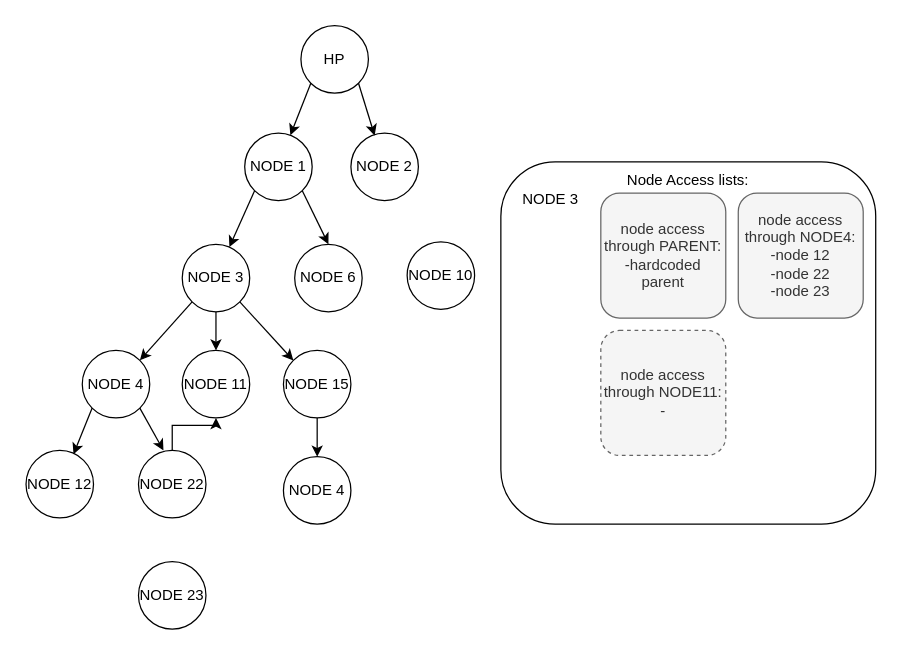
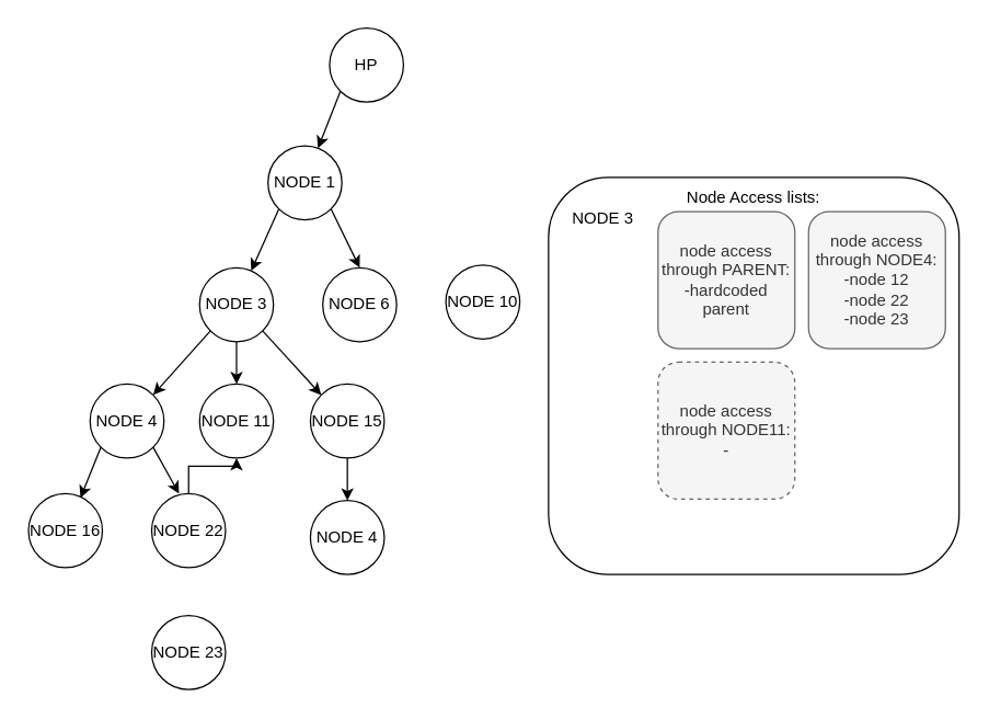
- <mxCell id="23" value="" style="endArrow=classic;html=1;rounded=0;exitX=1;exitY=1;exitDx=0;exitDy=0;entryX=0.352;entryY=0.037;entryDx=0;entryDy=0;entryPerimeter=0;" edge="1" parent="1" source="13" target="9"><mxGeometry width="50" height="50" relative="1" as="geometry"><mxPoint x="263" y="77" as="sourcePoint" /><mxPoint x="241" y="115" as="targetPoint" /></mxGeometry></mxCell>
- <mxCell id="9" value="NODE 2" style="ellipse;whiteSpace=wrap;html=1;aspect=fixed;" vertex="1" parent="1"><mxGeometry x="280" y="106" width="54" height="54" as="geometry" /></mxCell>
- <mxCell id="18" value="NODE 12" style="ellipse;whiteSpace=wrap;html=1;aspect=fixed;" vertex="1" parent="1"><mxGeometry x="20" y="360" width="54" height="54" as="geometry" /></mxCell>
+ <mxCell id="18" value="NODE 16" style="ellipse;whiteSpace=wrap;html=1;aspect=fixed;" vertex="1" parent="1"><mxGeometry x="20" y="360" width="54" height="54" as="geometry" /></mxCell>
